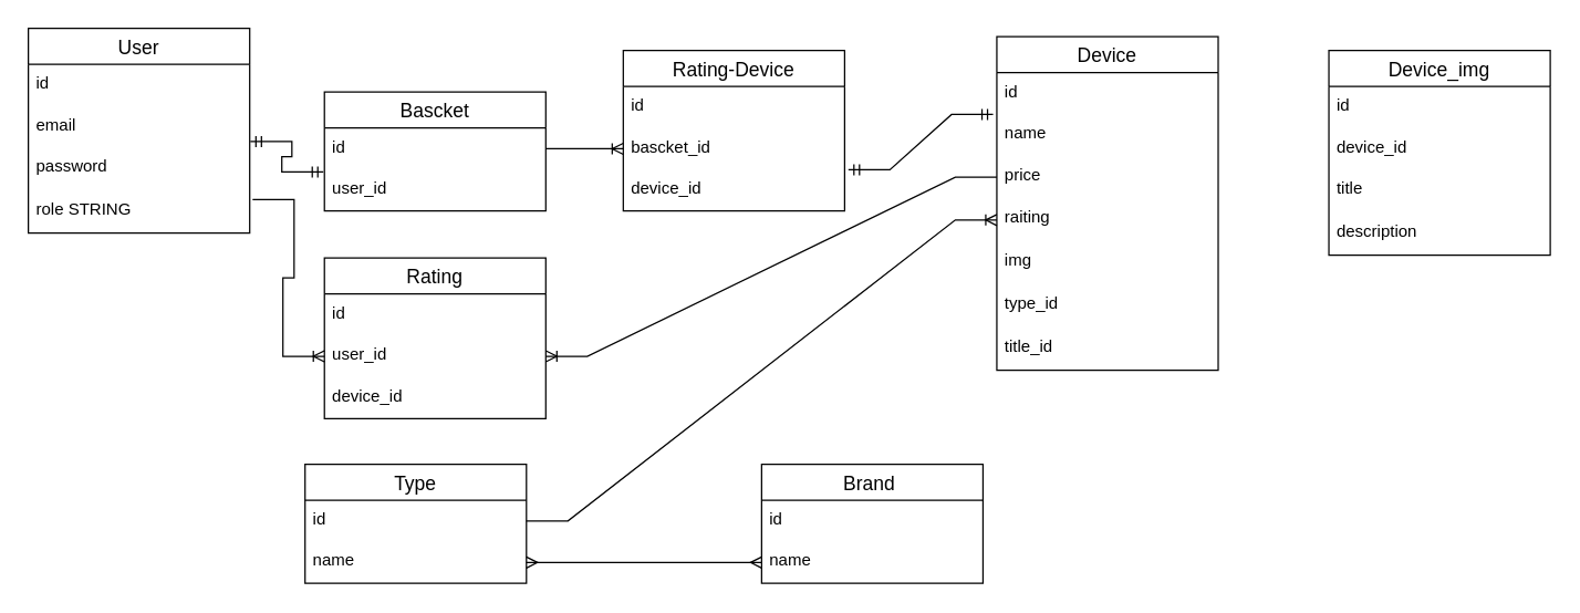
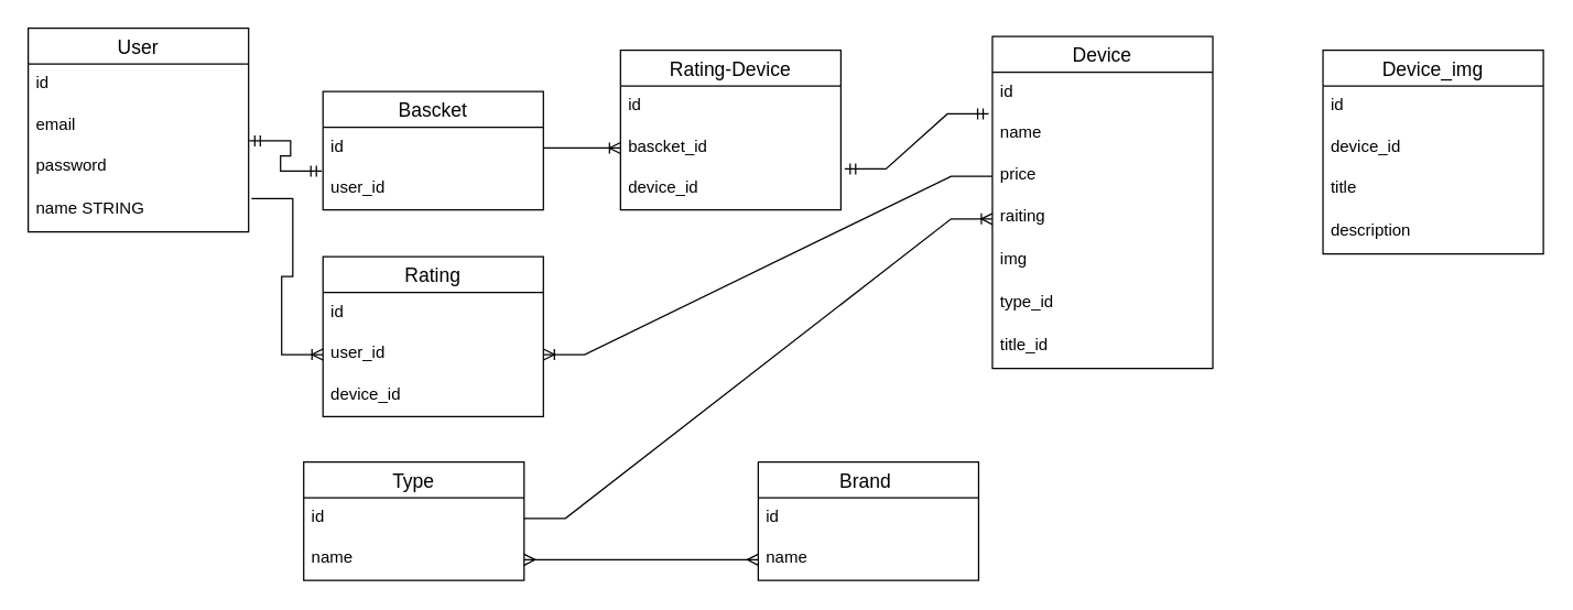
- <mxCell id="6" value="role STRING" style="text;strokeColor=none;fillColor=none;spacingLeft=4;spacingRight=4;overflow=hidden;rotatable=0;points=[[0,0.5],[1,0.5]];portConstraint=eastwest;fontSize=12;" vertex="1" parent="2"><mxGeometry y="117" width="160" height="31" as="geometry" /></mxCell>
+ <mxCell id="6" value="name STRING" style="text;strokeColor=none;fillColor=none;spacingLeft=4;spacingRight=4;overflow=hidden;rotatable=0;points=[[0,0.5],[1,0.5]];portConstraint=eastwest;fontSize=12;" vertex="1" parent="2"><mxGeometry y="117" width="160" height="31" as="geometry" /></mxCell>
